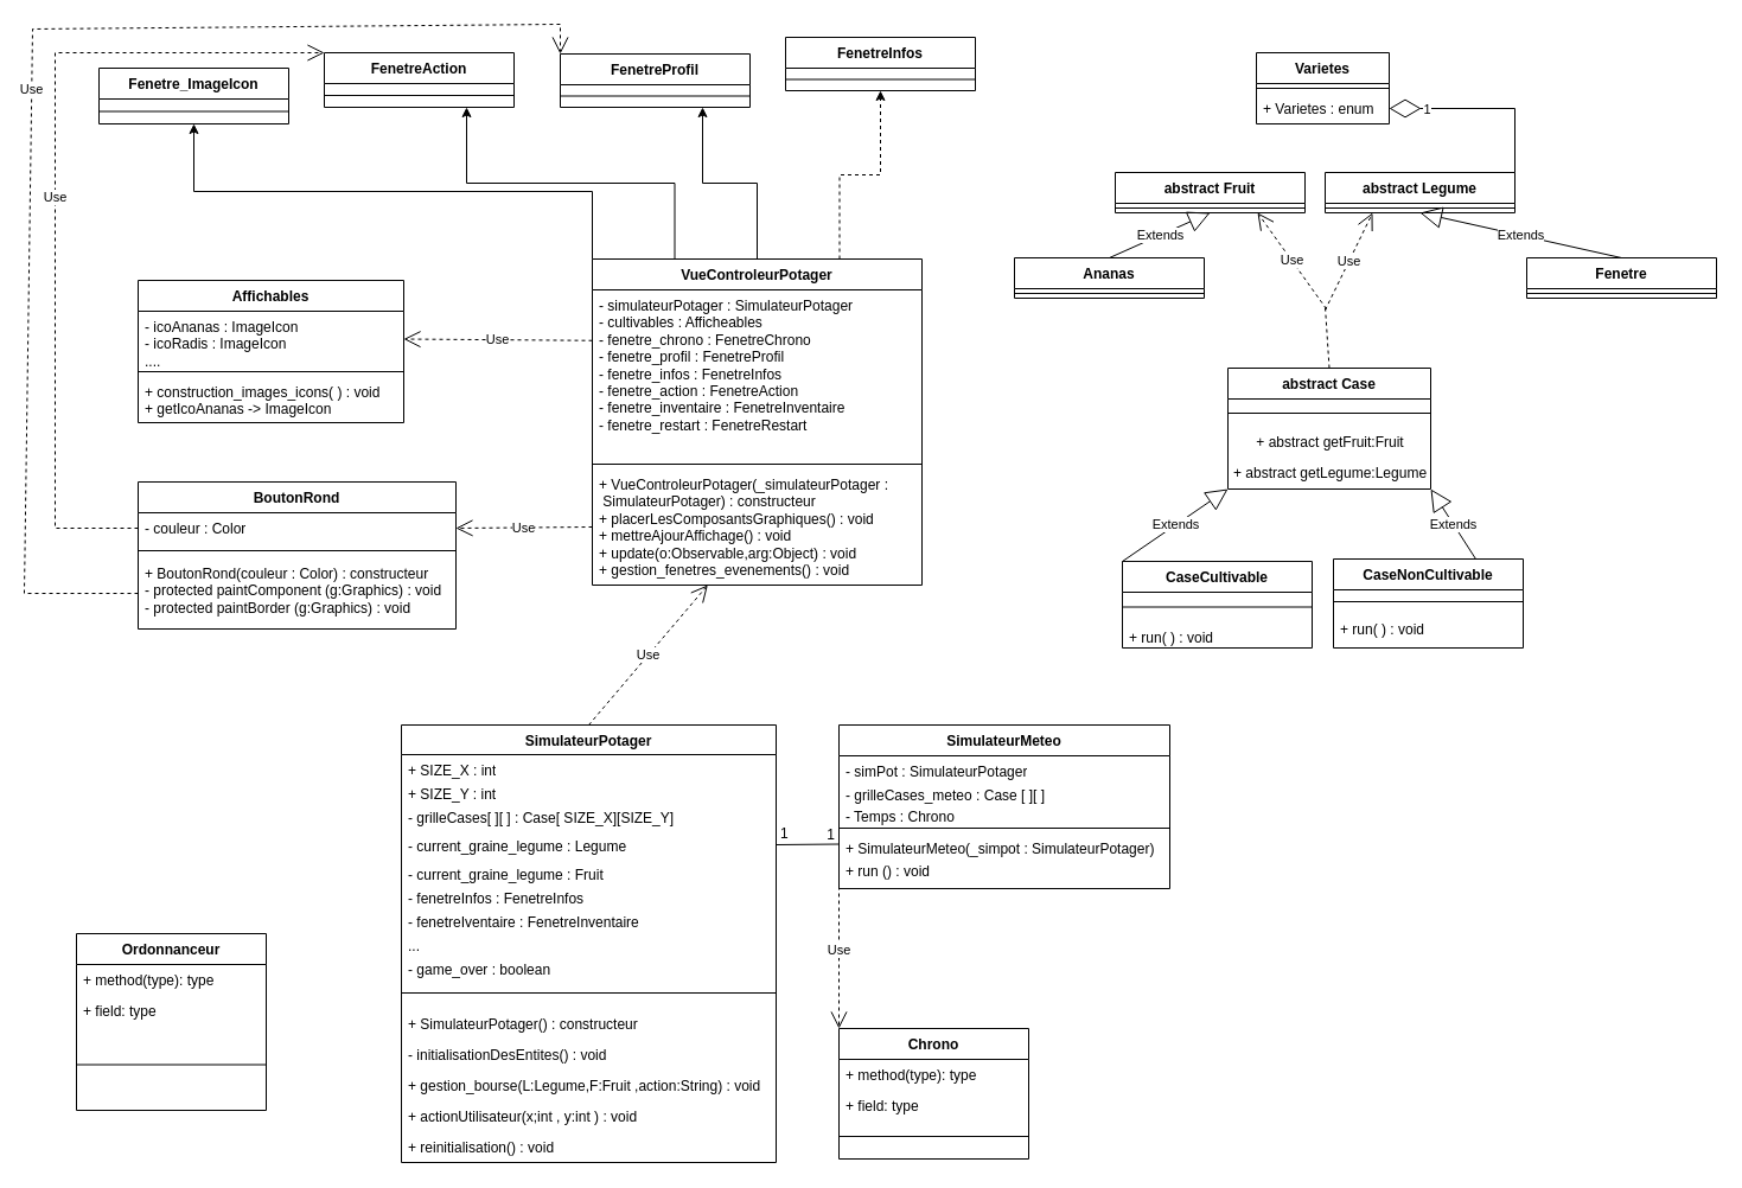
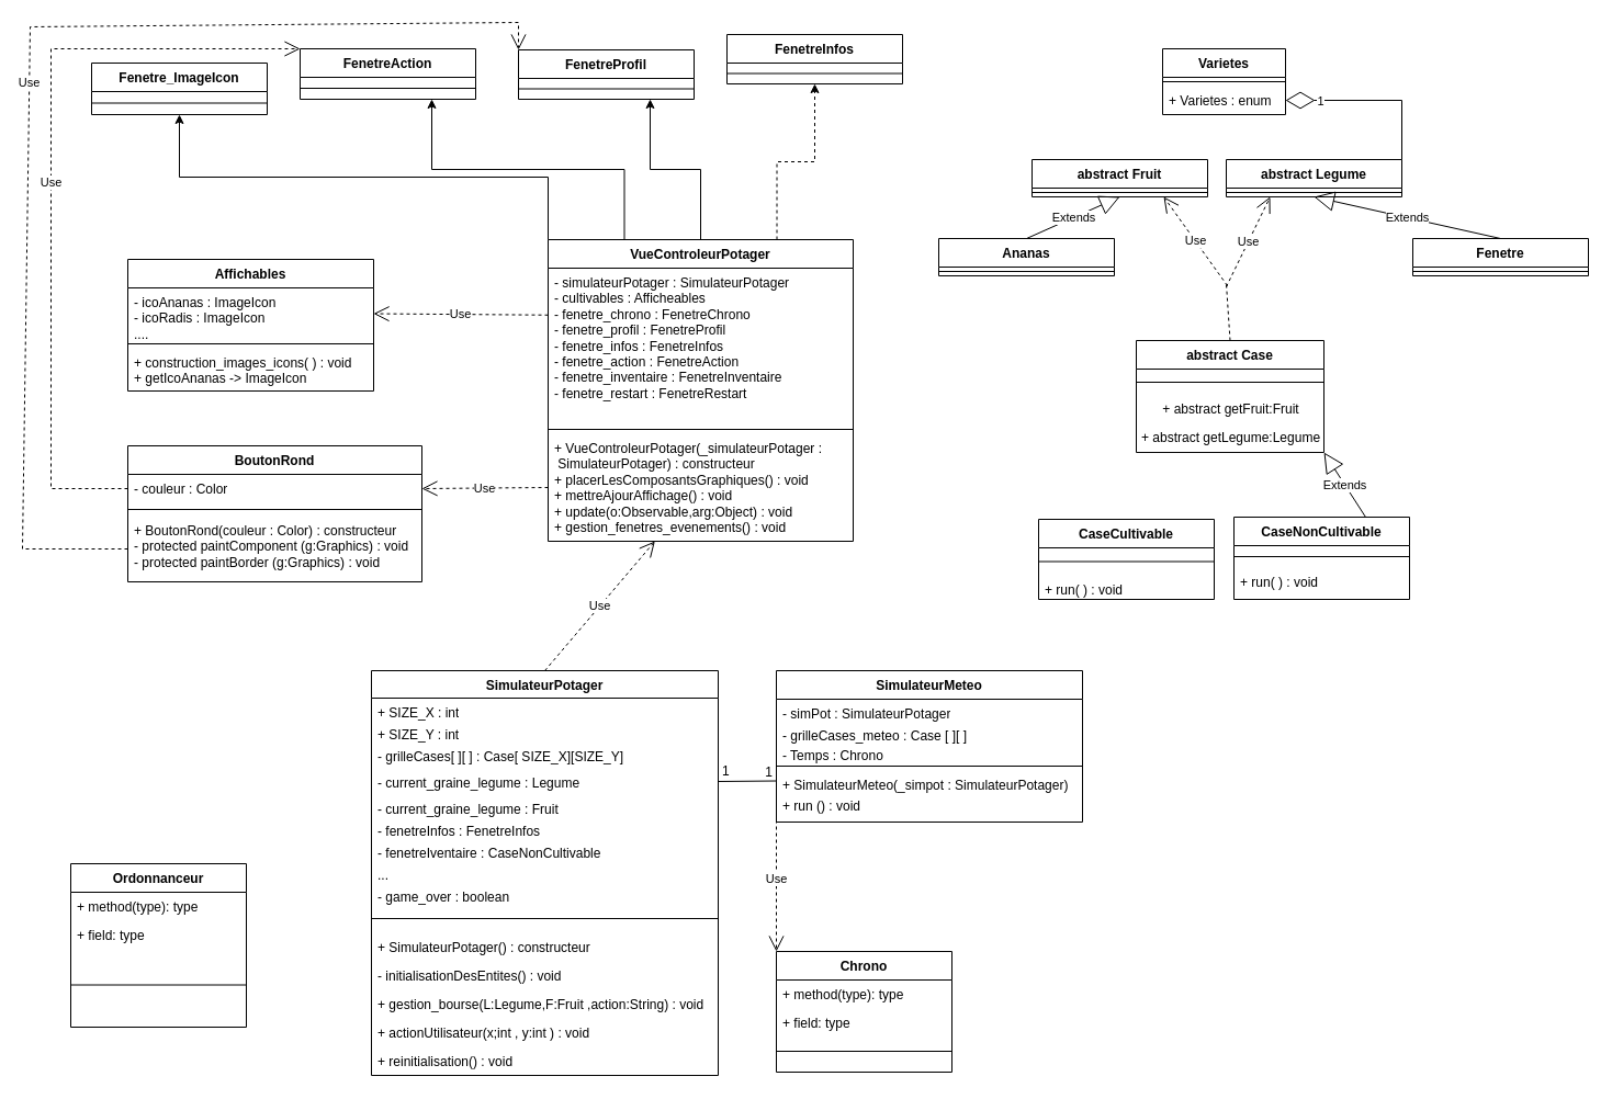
- <mxCell id="80" value="Extends" style="endArrow=block;endSize=16;endFill=0;html=1;rounded=0;entryX=0;entryY=1;entryDx=0;entryDy=0;exitX=0;exitY=0;exitDx=0;exitDy=0;" edge="1" parent="1" source="52" target="48"><mxGeometry width="160" relative="1" as="geometry"><mxPoint x="934" y="431" as="sourcePoint" /><mxPoint x="939" y="331" as="targetPoint" /></mxGeometry></mxCell>
- <mxCell id="35" value="- fenetreIventaire : FenetreInventaire" style="text;strokeColor=none;fillColor=none;align=left;verticalAlign=top;spacingLeft=4;spacingRight=4;overflow=hidden;rotatable=0;points=[[0,0.5],[1,0.5]];portConstraint=eastwest;whiteSpace=wrap;html=1;" parent="28" vertex="1"><mxGeometry y="153" width="316" height="20" as="geometry" /></mxCell>
+ <mxCell id="35" value="- fenetreIventaire : CaseNonCultivable" style="text;strokeColor=none;fillColor=none;align=left;verticalAlign=top;spacingLeft=4;spacingRight=4;overflow=hidden;rotatable=0;points=[[0,0.5],[1,0.5]];portConstraint=eastwest;whiteSpace=wrap;html=1;" parent="28" vertex="1"><mxGeometry y="153" width="316" height="20" as="geometry" /></mxCell>
